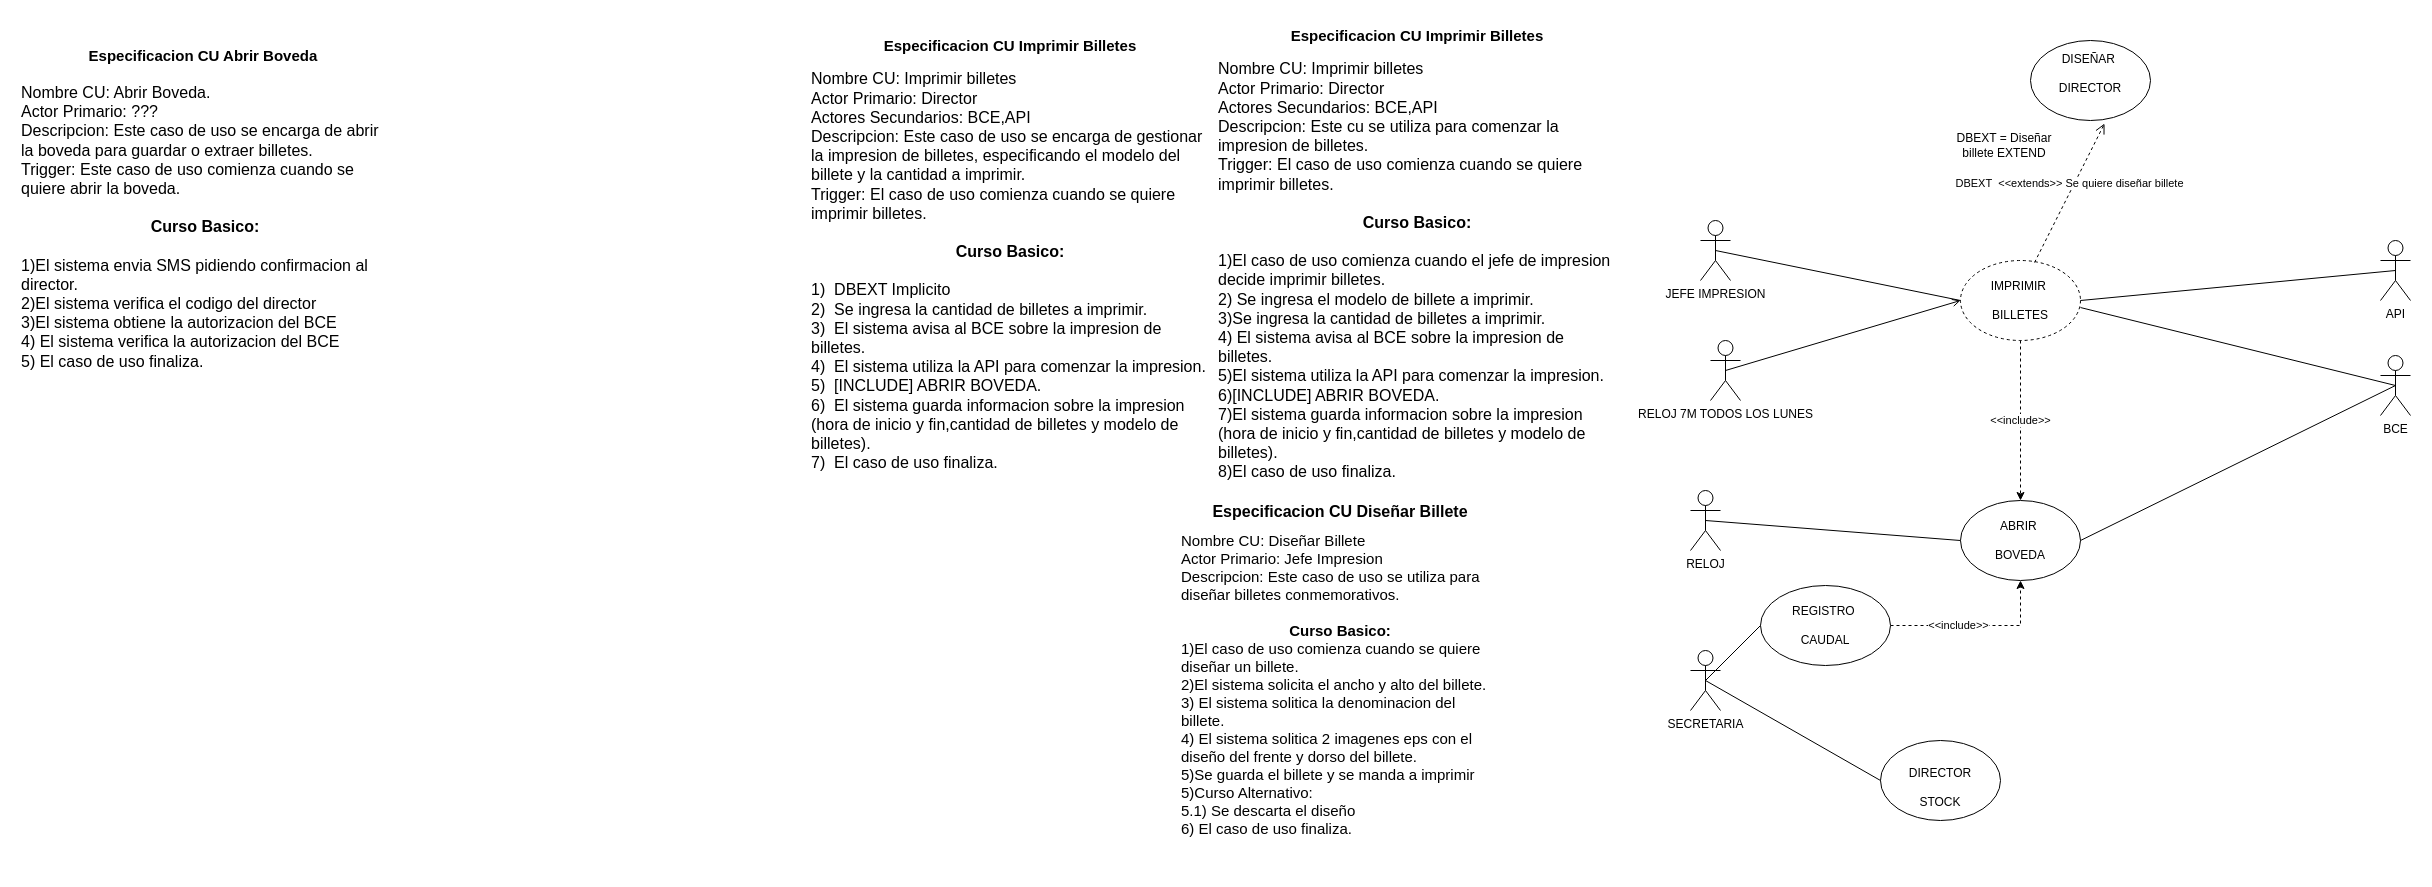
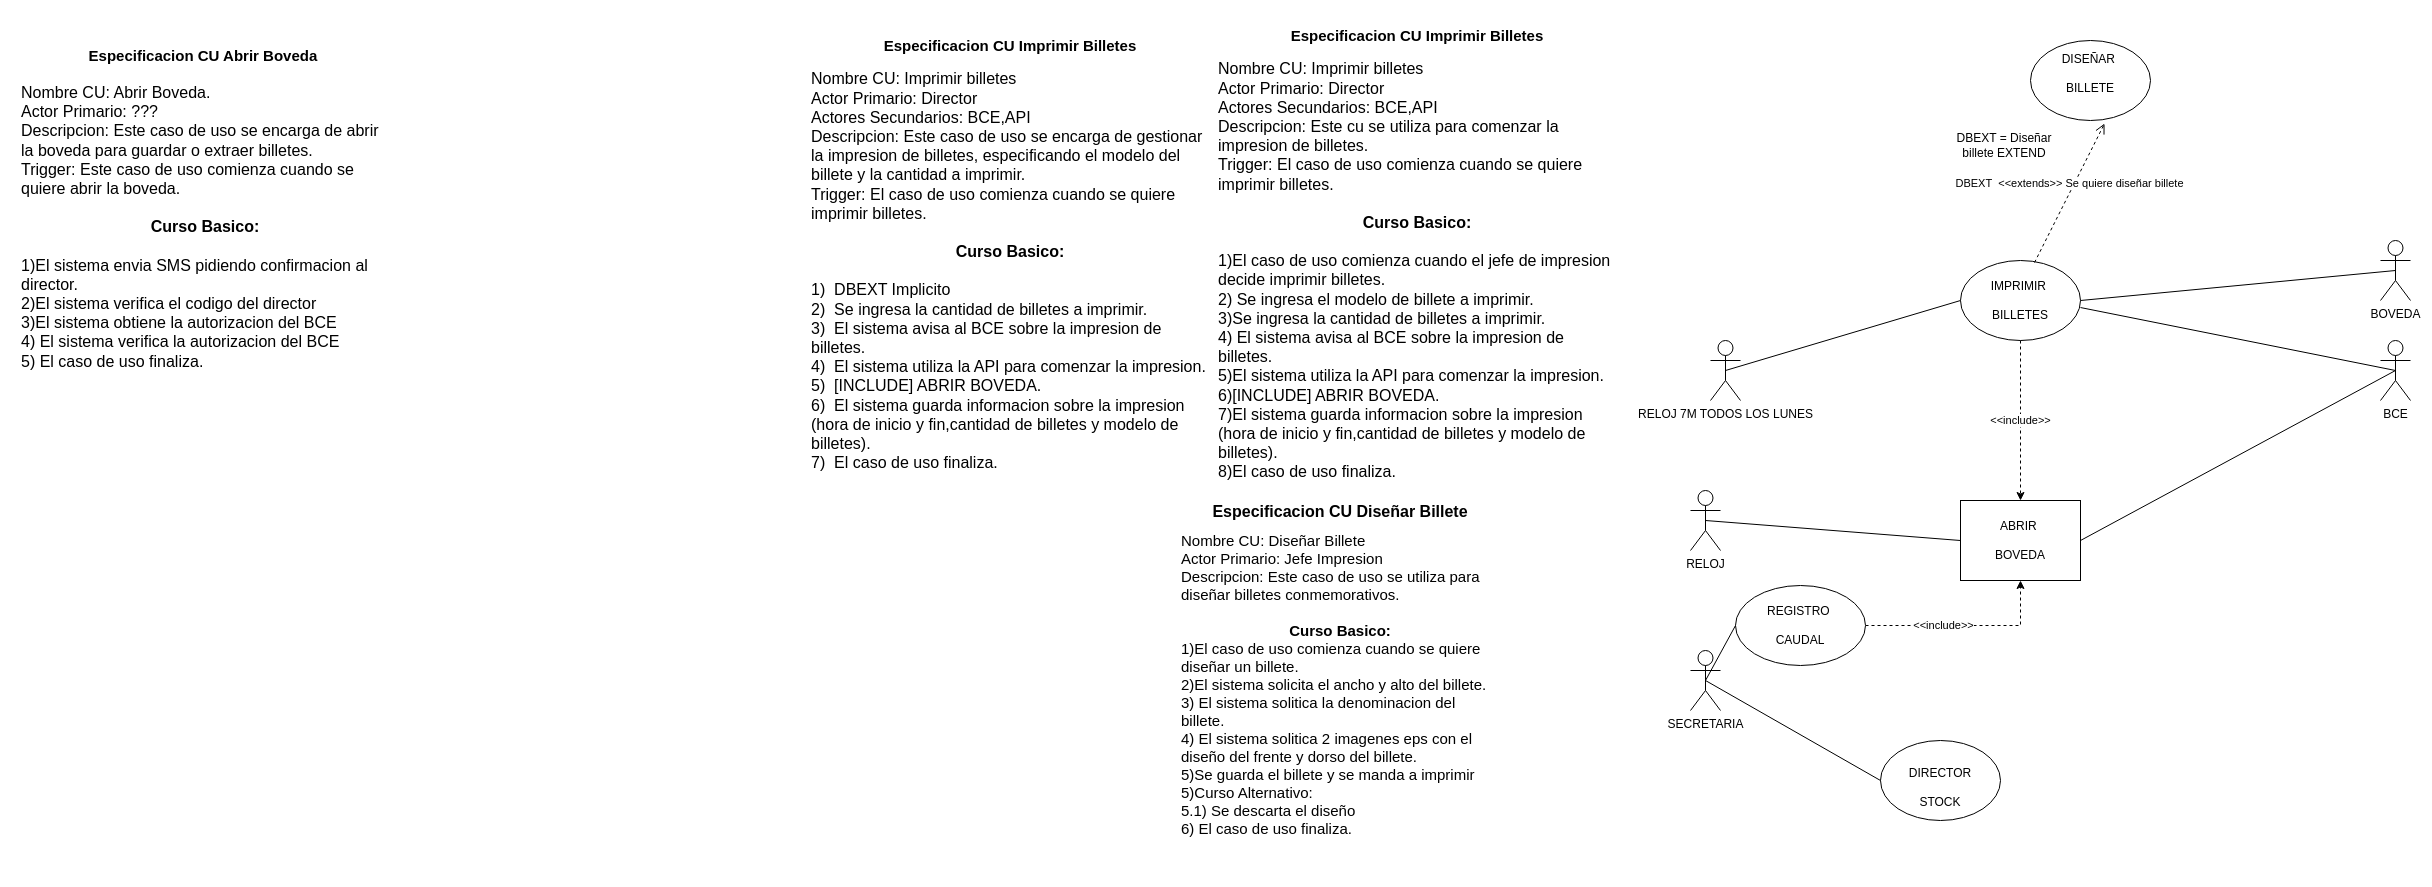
- <mxCell id="6" value="DISEÑAR&amp;nbsp;&lt;div&gt;&lt;br&gt;&lt;/div&gt;&lt;div&gt;DIRECTOR&lt;/div&gt;&lt;div&gt;&lt;br&gt;&lt;/div&gt;" style="ellipse;whiteSpace=wrap;html=1;" vertex="1" parent="1"><mxGeometry x="2030" y="40" width="120" height="80" as="geometry" /></mxCell>
+ <mxCell id="6" value="DISEÑAR&amp;nbsp;&lt;div&gt;&lt;br&gt;&lt;/div&gt;&lt;div&gt;BILLETE&lt;/div&gt;&lt;div&gt;&lt;br&gt;&lt;/div&gt;" style="ellipse;whiteSpace=wrap;html=1;" vertex="1" parent="1"><mxGeometry x="2030" y="40" width="120" height="80" as="geometry" /></mxCell>
- <mxCell id="9" value="JEFE IMPRESION" style="shape=umlActor;verticalLabelPosition=bottom;verticalAlign=top;html=1;outlineConnect=0;" vertex="1" parent="1"><mxGeometry x="1700" y="220" width="30" height="60" as="geometry" /></mxCell>
- <mxCell id="11" value="" style="endArrow=none;html=1;rounded=0;entryX=0;entryY=0.5;entryDx=0;entryDy=0;exitX=0.5;exitY=0.5;exitDx=0;exitDy=0;exitPerimeter=0;" edge="1" parent="1" source="9" target="3"><mxGeometry width="50" height="50" relative="1" as="geometry"><mxPoint x="1810" y="280" as="sourcePoint" /><mxPoint x="1860" y="230" as="targetPoint" /></mxGeometry></mxCell>
- <mxCell id="3" value="IMPRIMIR&amp;nbsp;&lt;div&gt;&lt;br&gt;&lt;/div&gt;&lt;div&gt;BILLETES&lt;/div&gt;" style="ellipse;whiteSpace=wrap;html=1;dashed=1;" vertex="1" parent="1"><mxGeometry x="1960" y="260" width="120" height="80" as="geometry" /></mxCell>
+ <mxCell id="3" value="IMPRIMIR&amp;nbsp;&lt;div&gt;&lt;br&gt;&lt;/div&gt;&lt;div&gt;BILLETES&lt;/div&gt;" style="ellipse;whiteSpace=wrap;html=1;" vertex="1" parent="1"><mxGeometry x="1960" y="260" width="120" height="80" as="geometry" /></mxCell>
- <mxCell id="17" value="" style="endArrow=open;html=1;rounded=0;exitX=0.5;exitY=0.5;exitDx=0;exitDy=0;exitPerimeter=0;entryX=0;entryY=0.5;entryDx=0;entryDy=0;" edge="1" parent="1" source="10" target="3"><mxGeometry width="50" height="50" relative="1" as="geometry"><mxPoint x="2020" y="460" as="sourcePoint" /><mxPoint x="2070" y="410" as="targetPoint" /></mxGeometry></mxCell>
+ <mxCell id="17" value="" style="endArrow=none;html=1;rounded=0;exitX=0.5;exitY=0.5;exitDx=0;exitDy=0;exitPerimeter=0;entryX=0;entryY=0.5;entryDx=0;entryDy=0;" edge="1" parent="1" source="10" target="3"><mxGeometry width="50" height="50" relative="1" as="geometry"><mxPoint x="2020" y="460" as="sourcePoint" /><mxPoint x="2070" y="410" as="targetPoint" /></mxGeometry></mxCell>
- <mxCell id="13" value="API&lt;div&gt;&lt;br&gt;&lt;/div&gt;" style="shape=umlActor;verticalLabelPosition=bottom;verticalAlign=top;html=1;" vertex="1" parent="1"><mxGeometry x="2380" y="240" width="30" height="60" as="geometry" /></mxCell>
+ <mxCell id="13" value="BOVEDA&lt;div&gt;&lt;br&gt;&lt;/div&gt;" style="shape=umlActor;verticalLabelPosition=bottom;verticalAlign=top;html=1;" vertex="1" parent="1"><mxGeometry x="2380" y="240" width="30" height="60" as="geometry" /></mxCell>
- <mxCell id="14" value="BCE" style="shape=umlActor;verticalLabelPosition=bottom;verticalAlign=top;html=1;" vertex="1" parent="1"><mxGeometry x="2380" y="355" width="30" height="60" as="geometry" /></mxCell>
+ <mxCell id="14" value="BCE" style="shape=umlActor;verticalLabelPosition=bottom;verticalAlign=top;html=1;" vertex="1" parent="1"><mxGeometry x="2380" y="340" width="30" height="60" as="geometry" /></mxCell>
- <mxCell id="5" value="ABRIR&amp;nbsp;&lt;div&gt;&lt;br&gt;&lt;div&gt;BOVEDA&lt;/div&gt;&lt;/div&gt;" style="ellipse;whiteSpace=wrap;html=1;" vertex="1" parent="1"><mxGeometry x="1960" y="500" width="120" height="80" as="geometry" /></mxCell>
+ <mxCell id="5" value="ABRIR&amp;nbsp;&lt;div&gt;&lt;br&gt;&lt;div&gt;BOVEDA&lt;/div&gt;&lt;/div&gt;" style="whiteSpace=wrap;html=1;rounded=0;" vertex="1" parent="1"><mxGeometry x="1960" y="500" width="120" height="80" as="geometry" /></mxCell>
- <mxCell id="21" value="REGISTRO&amp;nbsp;&lt;div&gt;&lt;br&gt;&lt;/div&gt;&lt;div&gt;CAUDAL&lt;/div&gt;" style="ellipse;whiteSpace=wrap;html=1;" vertex="1" parent="1"><mxGeometry x="1760" y="585" width="130" height="80" as="geometry" /></mxCell>
+ <mxCell id="21" value="REGISTRO&amp;nbsp;&lt;div&gt;&lt;br&gt;&lt;/div&gt;&lt;div&gt;CAUDAL&lt;/div&gt;" style="ellipse;whiteSpace=wrap;html=1;" vertex="1" parent="1"><mxGeometry x="1735" y="585" width="130" height="80" as="geometry" /></mxCell>
